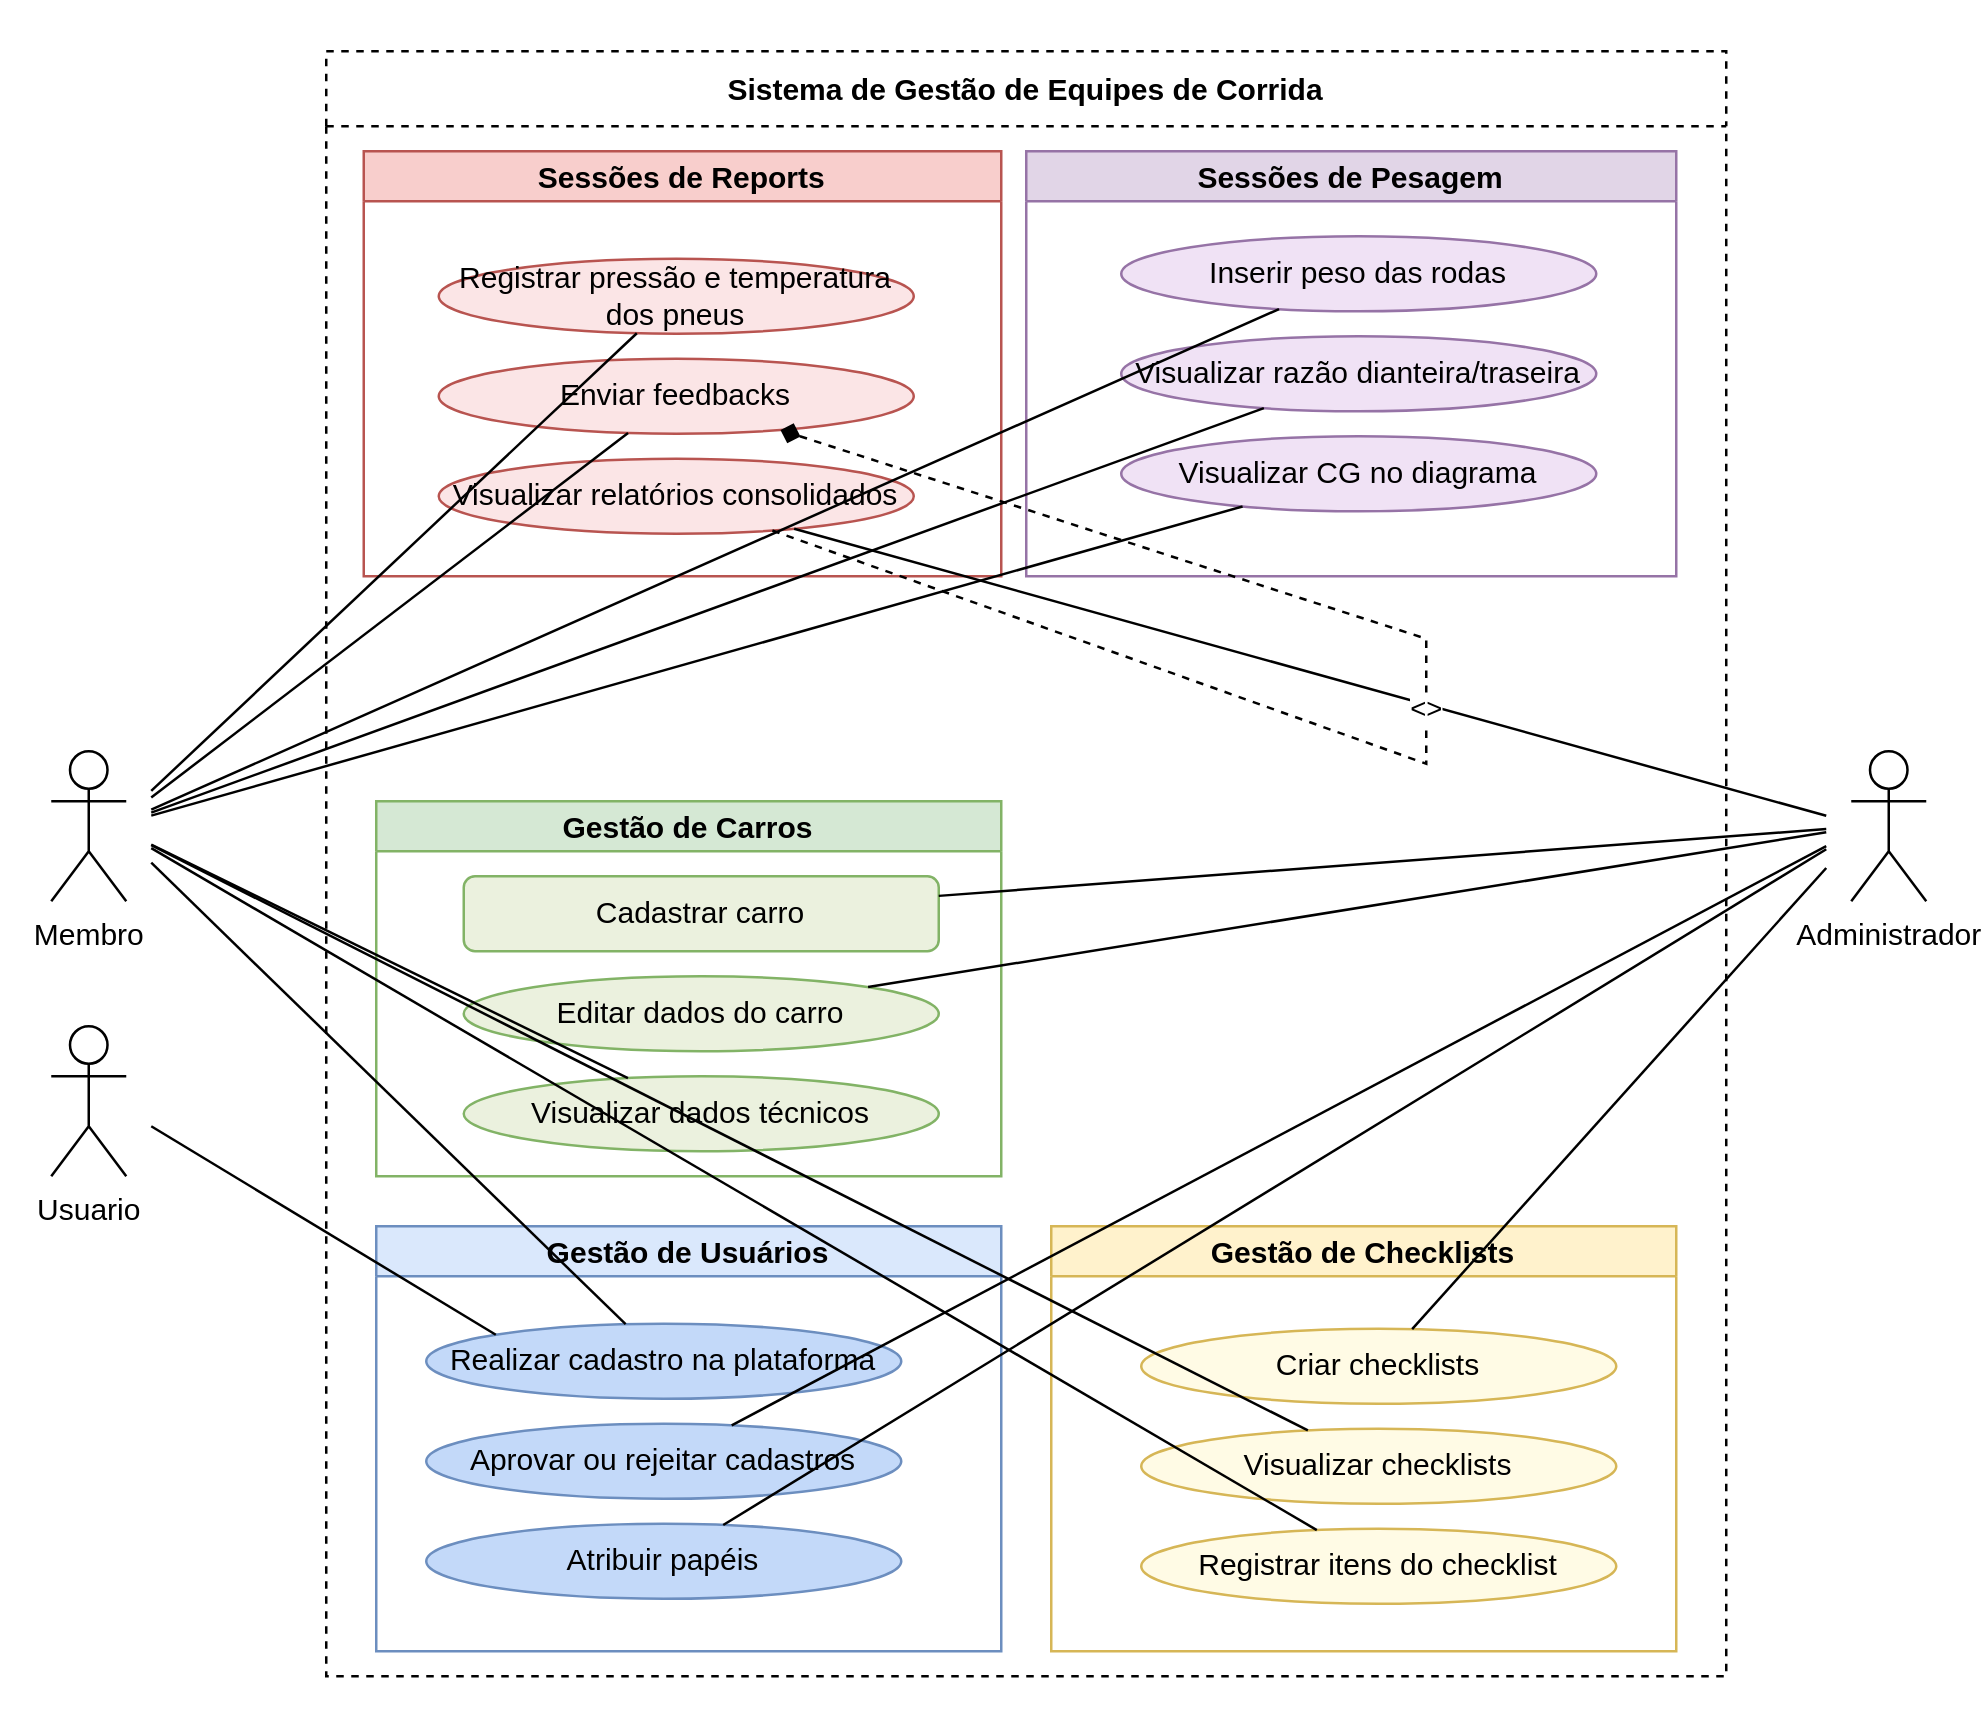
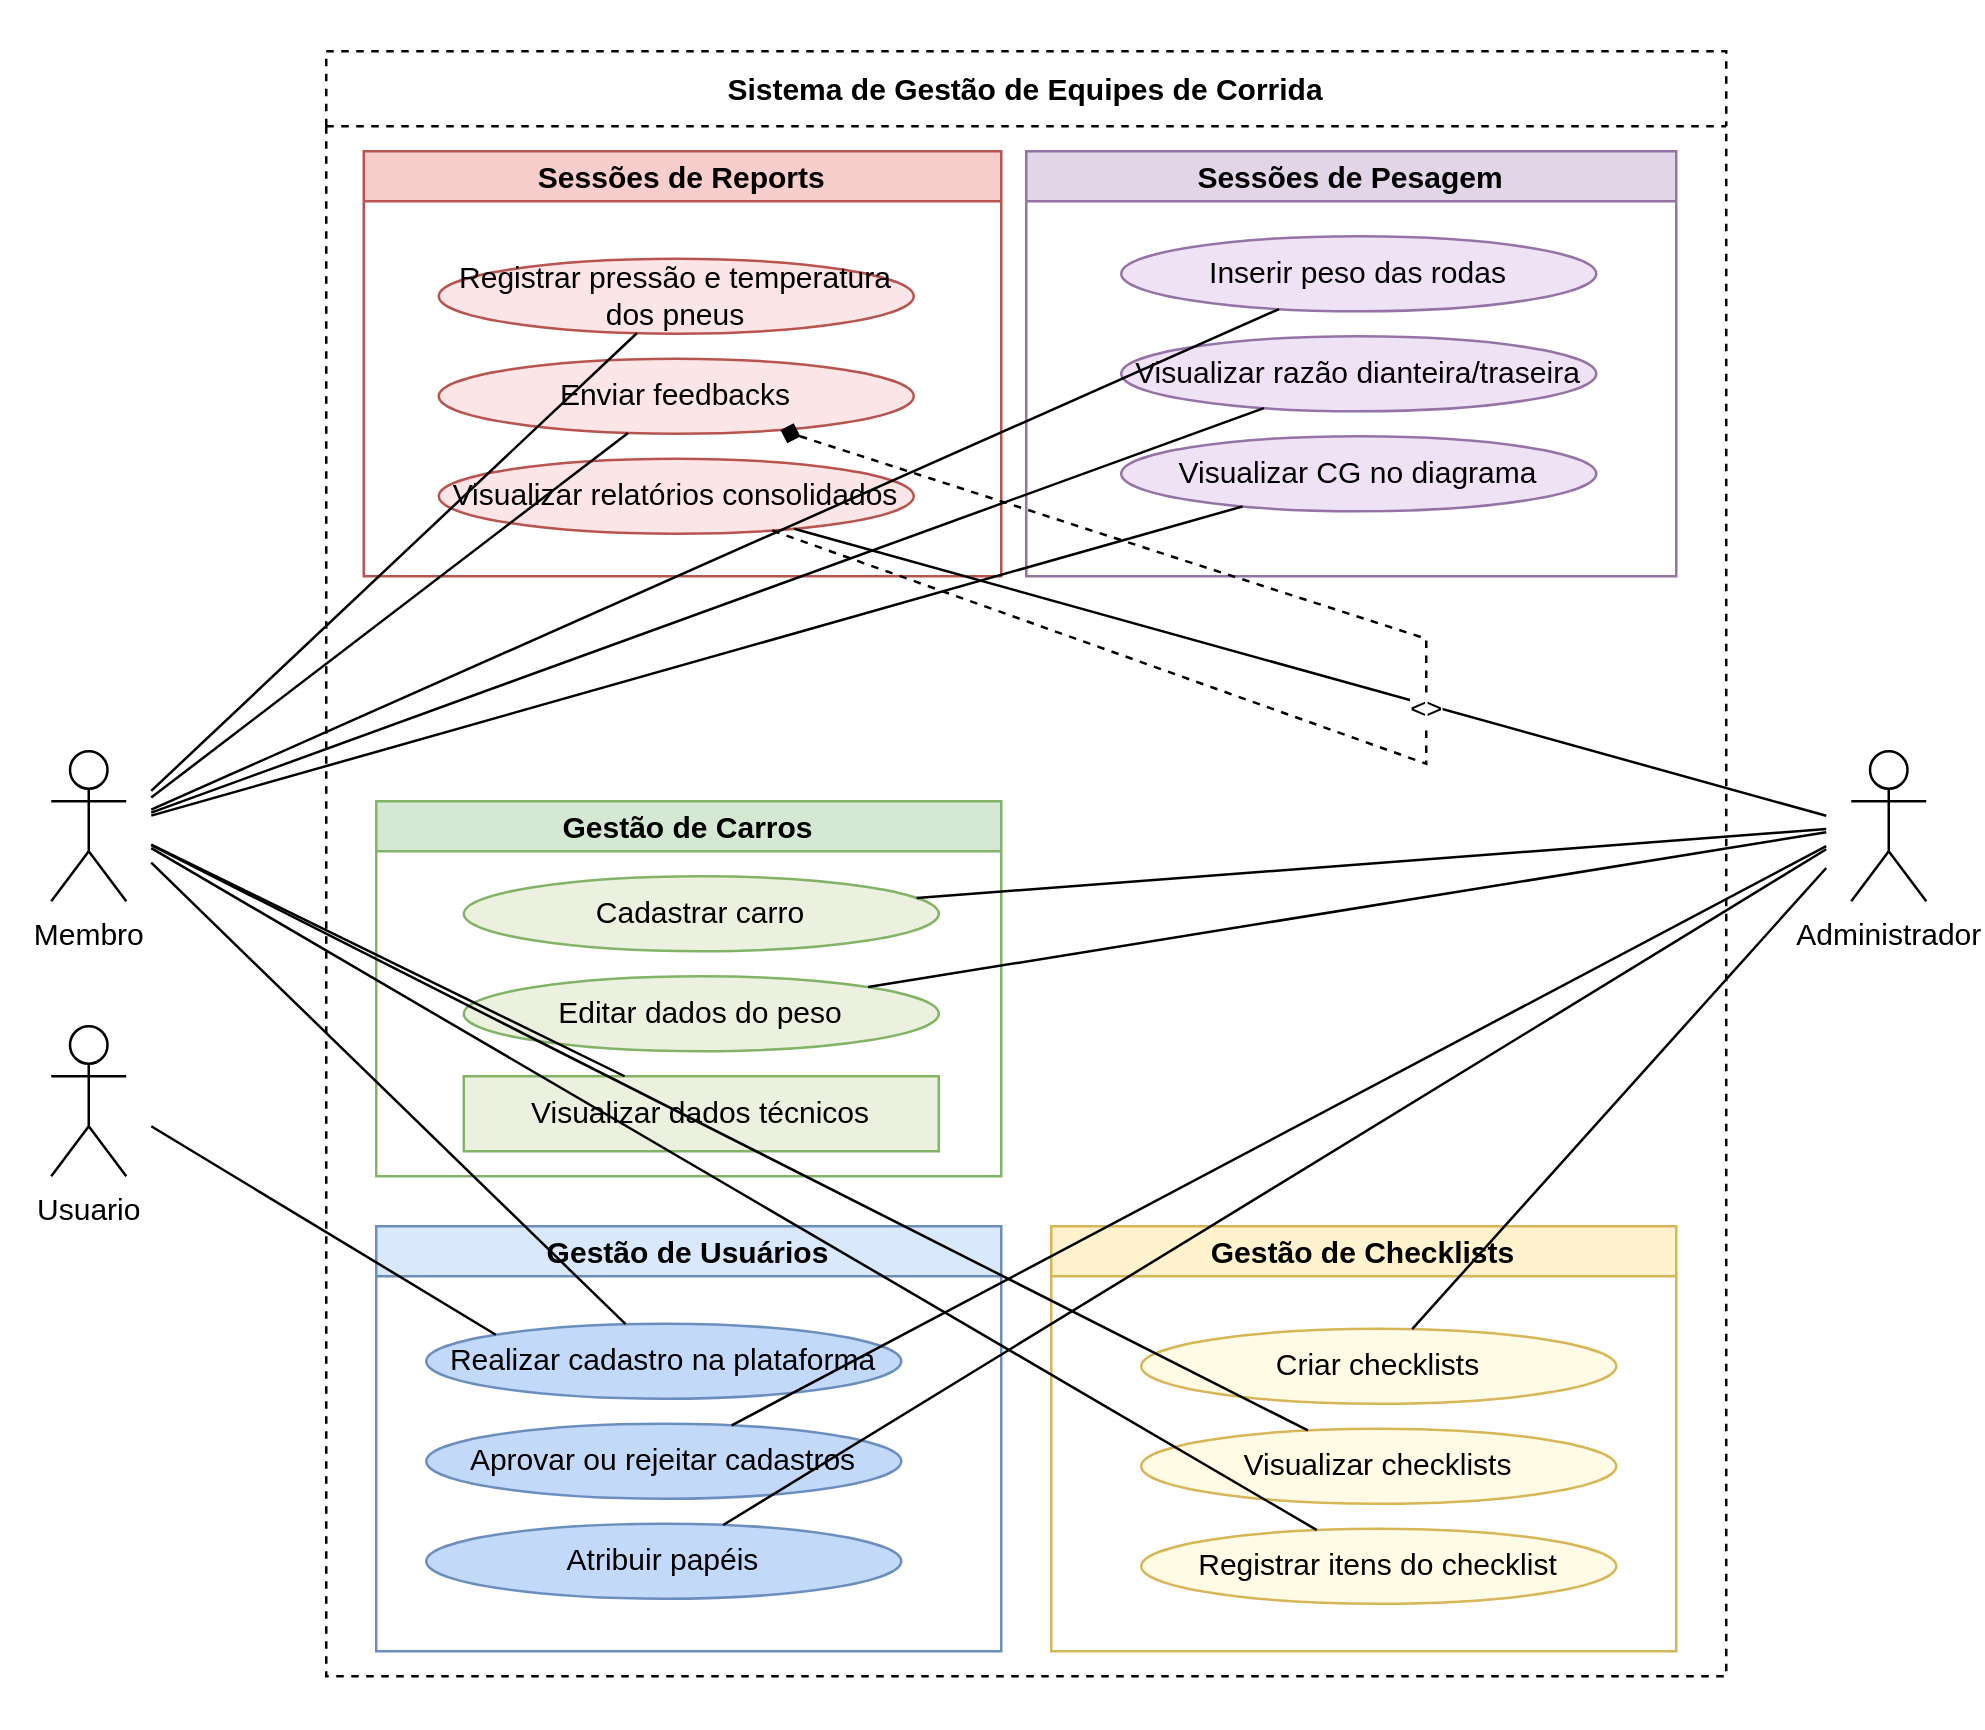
- <mxCell id="20" value="Cadastrar carro" style="whiteSpace=wrap;html=1;fillColor=#ebf1de;strokeColor=#82b366;rounded=1;" vertex="1" parent="2"><mxGeometry x="55" y="330" width="190" height="30" as="geometry" /></mxCell>
+ <mxCell id="20" value="Cadastrar carro" style="ellipse;whiteSpace=wrap;html=1;fillColor=#ebf1de;strokeColor=#82b366;" vertex="1" parent="2"><mxGeometry x="55" y="330" width="190" height="30" as="geometry" /></mxCell>
- <mxCell id="21" value="Editar dados do carro" style="ellipse;whiteSpace=wrap;html=1;fillColor=#ebf1de;strokeColor=#82b366;" vertex="1" parent="2"><mxGeometry x="55" y="370" width="190" height="30" as="geometry" /></mxCell>
+ <mxCell id="21" value="Editar dados do peso" style="ellipse;whiteSpace=wrap;html=1;fillColor=#ebf1de;strokeColor=#82b366;" vertex="1" parent="2"><mxGeometry x="55" y="370" width="190" height="30" as="geometry" /></mxCell>
- <mxCell id="22" value="Visualizar dados técnicos" style="ellipse;whiteSpace=wrap;html=1;fillColor=#ebf1de;strokeColor=#82b366;" vertex="1" parent="2"><mxGeometry x="55" y="410" width="190" height="30" as="geometry" /></mxCell>
+ <mxCell id="22" value="Visualizar dados técnicos" style="whiteSpace=wrap;html=1;fillColor=#ebf1de;strokeColor=#82b366;rounded=0;" vertex="1" parent="2"><mxGeometry x="55" y="410" width="190" height="30" as="geometry" /></mxCell>
